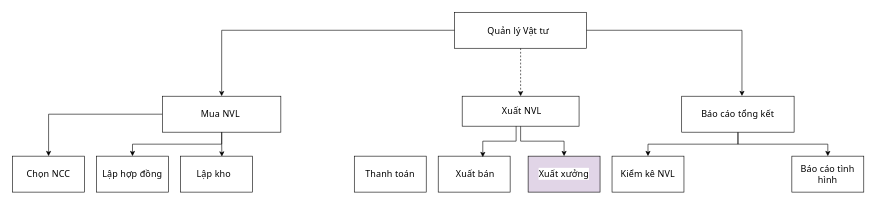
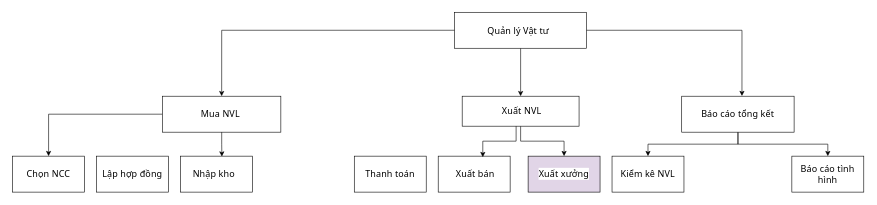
- <mxCell id="2" style="edgeStyle=orthogonalEdgeStyle;rounded=0;orthogonalLoop=1;jettySize=auto;html=1;entryX=0.5;entryY=0;entryDx=0;entryDy=0;dashed=1;" edge="1" parent="1" source="4" target="15"><mxGeometry relative="1" as="geometry" /></mxCell>
+ <mxCell id="2" style="edgeStyle=orthogonalEdgeStyle;rounded=0;orthogonalLoop=1;jettySize=auto;html=1;entryX=0.5;entryY=0;entryDx=0;entryDy=0;" edge="1" parent="1" source="4" target="15"><mxGeometry relative="1" as="geometry" /></mxCell>
- <mxCell id="17" style="edgeStyle=orthogonalEdgeStyle;rounded=0;orthogonalLoop=1;jettySize=auto;html=1;" edge="1" parent="1" source="18" target="10"><mxGeometry relative="1" as="geometry" /></mxCell>
- <mxCell id="7" value="&lt;span style=&quot;font-family: SegoeuiPc, &amp;quot;Segoe UI&amp;quot;, &amp;quot;San Francisco&amp;quot;, &amp;quot;Helvetica Neue&amp;quot;, Helvetica, &amp;quot;Lucida Grande&amp;quot;, Roboto, Ubuntu, Tahoma, &amp;quot;Microsoft Sans Serif&amp;quot;, Arial, sans-serif; font-size: 15px; letter-spacing: 0.2px; text-align: start; white-space-collapse: preserve; background-color: rgb(255, 255, 255);&quot;&gt;&lt;font style=&quot;color: rgb(0, 0, 0);&quot;&gt;Lập kho  &lt;/font&gt;&lt;/span&gt;" style="rounded=0;whiteSpace=wrap;html=1;" vertex="1" parent="1"><mxGeometry x="300" y="260" width="120" height="60" as="geometry" /></mxCell>
+ <mxCell id="7" value="&lt;span style=&quot;font-family: SegoeuiPc, &amp;quot;Segoe UI&amp;quot;, &amp;quot;San Francisco&amp;quot;, &amp;quot;Helvetica Neue&amp;quot;, Helvetica, &amp;quot;Lucida Grande&amp;quot;, Roboto, Ubuntu, Tahoma, &amp;quot;Microsoft Sans Serif&amp;quot;, Arial, sans-serif; font-size: 15px; letter-spacing: 0.2px; text-align: start; white-space-collapse: preserve; background-color: rgb(255, 255, 255);&quot;&gt;&lt;font style=&quot;color: rgb(0, 0, 0);&quot;&gt;Nhập kho  &lt;/font&gt;&lt;/span&gt;" style="rounded=0;whiteSpace=wrap;html=1;" vertex="1" parent="1"><mxGeometry x="300" y="260" width="120" height="60" as="geometry" /></mxCell>
